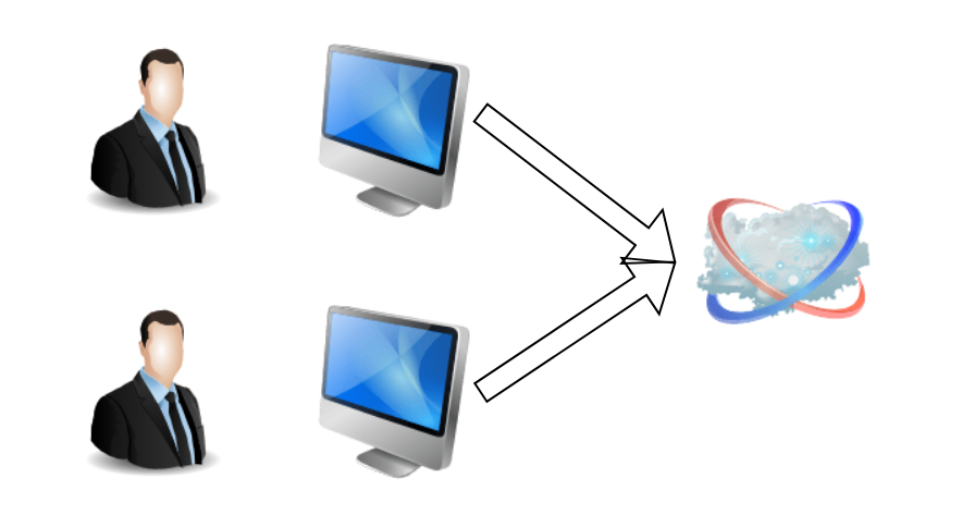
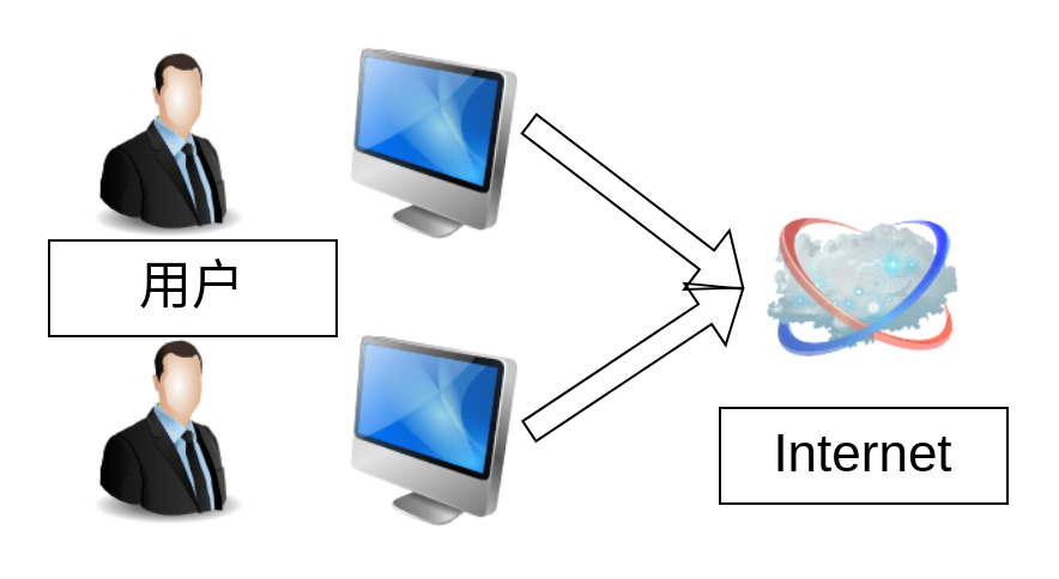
+ <mxCell id="10" value="&lt;font style=&quot;font-size: 22px;&quot;&gt;用户&lt;/font&gt;" style="rounded=0;whiteSpace=wrap;html=1;" vertex="1" parent="1"><mxGeometry x="20" y="100" width="120" height="40" as="geometry" /></mxCell>
+ <mxCell id="9" value="&lt;font style=&quot;font-size: 22px;&quot;&gt;Internet&lt;/font&gt;" style="rounded=0;whiteSpace=wrap;html=1;" vertex="1" parent="1"><mxGeometry x="300" y="170" width="120" height="40" as="geometry" /></mxCell>
